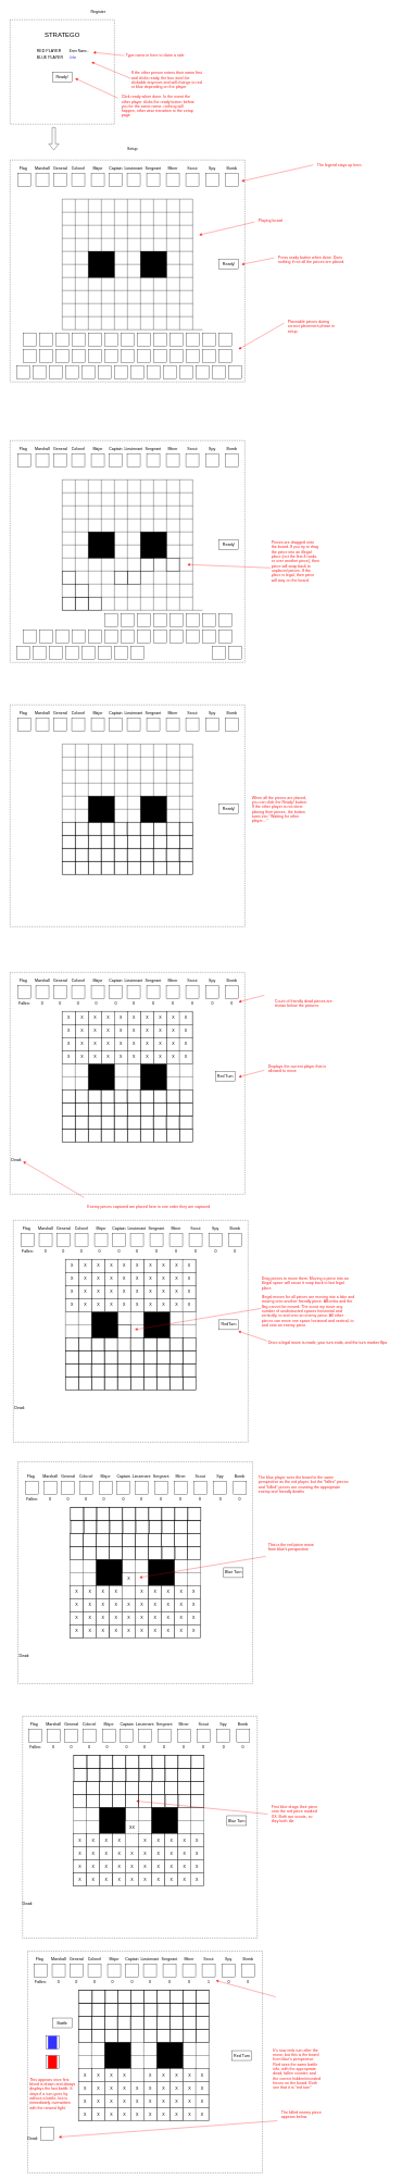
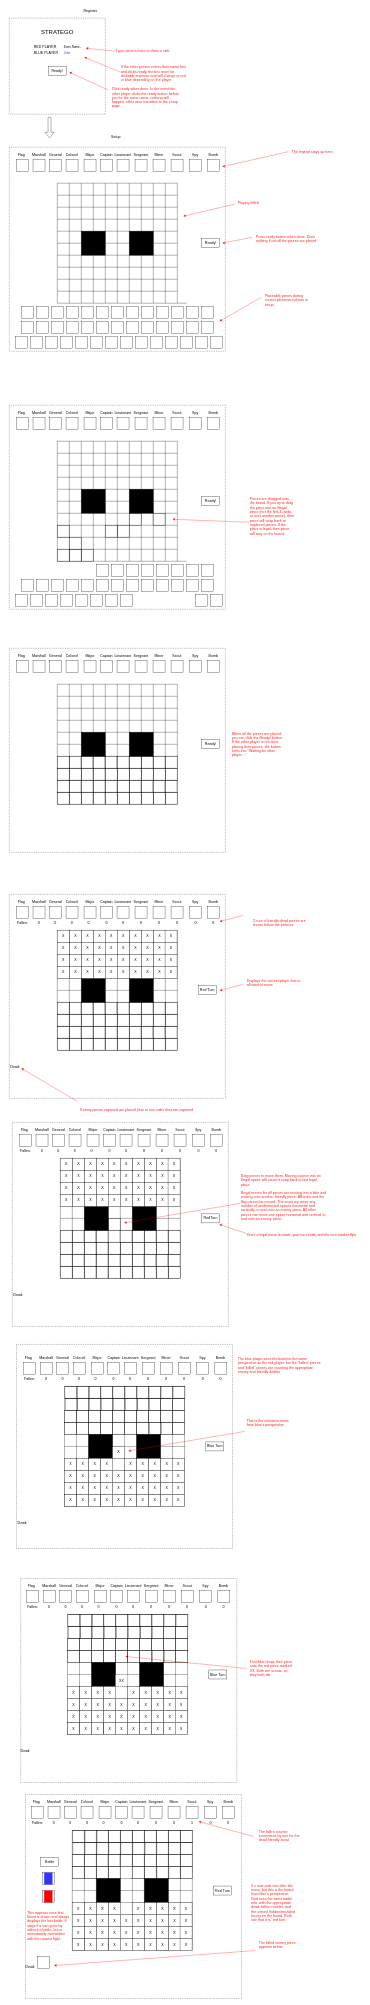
- <mxCell id="18" value="Setup" style="text;html=1;align=center;verticalAlign=middle;whiteSpace=wrap;rounded=0;" vertex="1" parent="1"><mxGeometry x="375" y="440" width="60" height="30" as="geometry" /></mxCell>
+ <mxCell id="18" value="Setup" style="text;html=1;align=center;verticalAlign=middle;whiteSpace=wrap;rounded=0;" vertex="1" parent="1"><mxGeometry x="355" y="440" width="60" height="30" as="geometry" /></mxCell>
- <mxCell id="218" value="Playing board" style="text;html=1;align=left;verticalAlign=middle;whiteSpace=wrap;rounded=0;fontColor=#FF1C1C;" vertex="1" parent="1"><mxGeometry x="790" y="660" width="150" height="30" as="geometry" /></mxCell>
+ <mxCell id="218" value="Playing killed" style="text;html=1;align=left;verticalAlign=middle;whiteSpace=wrap;rounded=0;fontColor=#FF1C1C;" vertex="1" parent="1"><mxGeometry x="790" y="660" width="150" height="30" as="geometry" /></mxCell>
+ <mxCell id="1898" value="&lt;font color=&quot;#ff1c1c&quot;&gt;The fallen counter increments by one for the dead friendly scout&lt;/font&gt;" style="text;whiteSpace=wrap;html=1;" vertex="1" parent="1"><mxGeometry x="860" y="6090" width="150" height="70" as="geometry" /></mxCell>
- <mxCell id="1893" value="Battle" style="text;html=1;align=center;verticalAlign=middle;whiteSpace=wrap;rounded=0;strokeColor=default;" vertex="1" parent="1"><mxGeometry x="160" y="6185" width="60" height="30" as="geometry" /></mxCell>
+ <mxCell id="1893" value="Battle" style="text;html=1;align=center;verticalAlign=middle;whiteSpace=wrap;rounded=0;strokeColor=default;" vertex="1" parent="1"><mxGeometry x="135" y="6190" width="60" height="30" as="geometry" /></mxCell>
